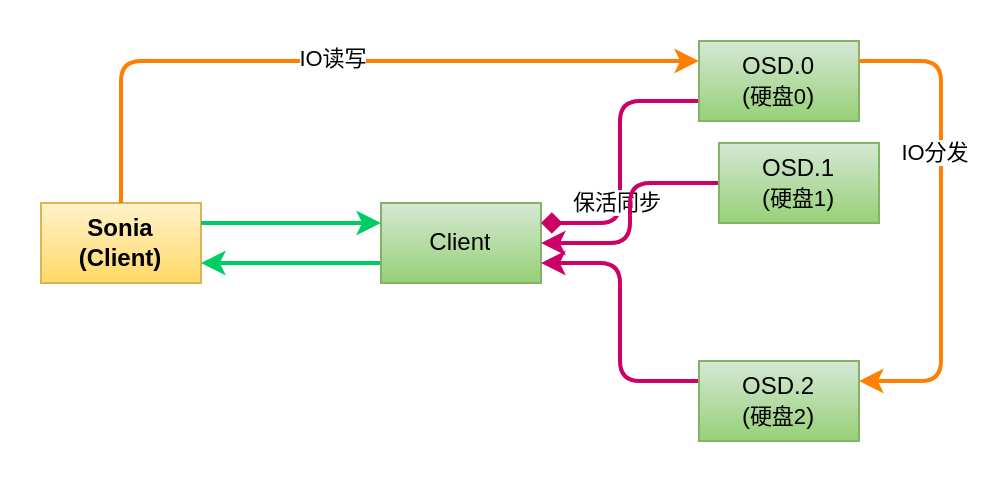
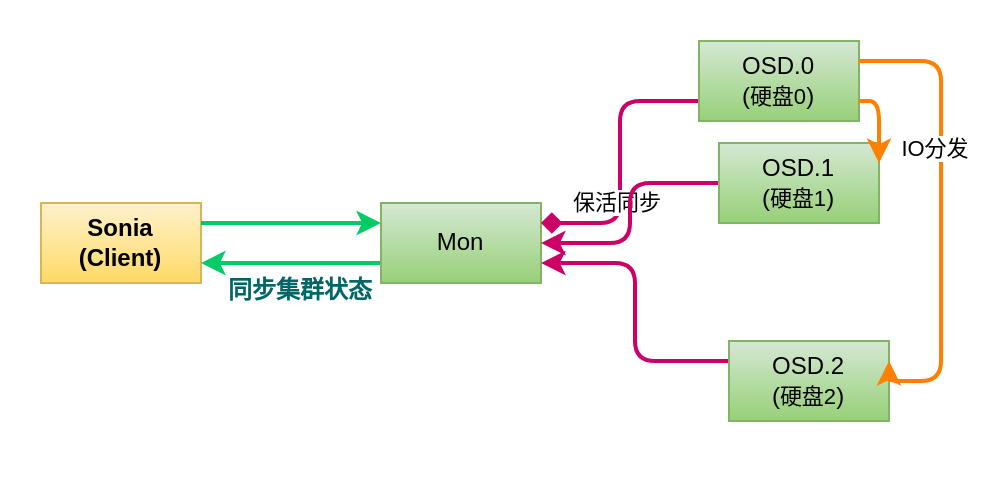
- <mxCell id="10" style="edgeStyle=orthogonalEdgeStyle;rounded=1;orthogonalLoop=1;jettySize=auto;html=1;exitX=0.5;exitY=0;exitDx=0;exitDy=0;entryX=0;entryY=0.25;entryDx=0;entryDy=0;strokeColor=#FF8000;sketch=0;strokeWidth=2;" edge="1" parent="2" source="3" target="9"><mxGeometry relative="1" as="geometry" /></mxCell>
- <mxCell id="11" value="IO读写" style="edgeLabel;html=1;align=center;verticalAlign=middle;resizable=0;points=[];fontSize=11;" vertex="1" connectable="0" parent="10"><mxGeometry x="-0.021" y="1" relative="1" as="geometry"><mxPoint as="offset" /></mxGeometry></mxCell>
+ <mxCell id="18" style="edgeStyle=orthogonalEdgeStyle;rounded=1;sketch=0;orthogonalLoop=1;jettySize=auto;html=1;exitX=1;exitY=0.75;exitDx=0;exitDy=0;entryX=1;entryY=0.25;entryDx=0;entryDy=0;fontSize=11;strokeColor=#FF8000;strokeWidth=2;" edge="1" parent="2" source="9" target="17"><mxGeometry relative="1" as="geometry" /></mxCell>
- <mxCell id="5" value="Client" style="text;html=1;strokeColor=#82b366;fillColor=#d5e8d4;align=center;verticalAlign=middle;whiteSpace=wrap;overflow=hidden;gradientColor=#97d077;" vertex="1" parent="2"><mxGeometry x="170" y="81" width="80" height="40" as="geometry" /></mxCell>
+ <mxCell id="5" value="Mon" style="text;html=1;strokeColor=#82b366;fillColor=#d5e8d4;align=center;verticalAlign=middle;whiteSpace=wrap;overflow=hidden;gradientColor=#97d077;" vertex="1" parent="2"><mxGeometry x="170" y="81" width="80" height="40" as="geometry" /></mxCell>
+ <mxCell id="19" value="&lt;b&gt;&lt;font color=&quot;#006666&quot;&gt;同步集群状态&lt;/font&gt;&lt;/b&gt;" style="text;html=1;strokeColor=none;fillColor=none;align=center;verticalAlign=middle;whiteSpace=wrap;rounded=0;" vertex="1" parent="2"><mxGeometry x="90" y="110" width="80" height="30" as="geometry" /></mxCell>
- <mxCell id="13" value="OSD.2&lt;br&gt;(&lt;font style=&quot;font-size: 11px&quot;&gt;硬盘2&lt;/font&gt;)" style="text;html=1;strokeColor=#82b366;fillColor=#d5e8d4;align=center;verticalAlign=middle;whiteSpace=wrap;overflow=hidden;gradientColor=#97d077;" vertex="1" parent="2"><mxGeometry x="329" y="160" width="80" height="40" as="geometry" /></mxCell>
+ <mxCell id="13" value="OSD.2&lt;br&gt;(&lt;font style=&quot;font-size: 11px&quot;&gt;硬盘2&lt;/font&gt;)" style="text;html=1;strokeColor=#82b366;fillColor=#d5e8d4;align=center;verticalAlign=middle;whiteSpace=wrap;overflow=hidden;gradientColor=#97d077;" vertex="1" parent="2"><mxGeometry x="344" y="150" width="80" height="40" as="geometry" /></mxCell>
